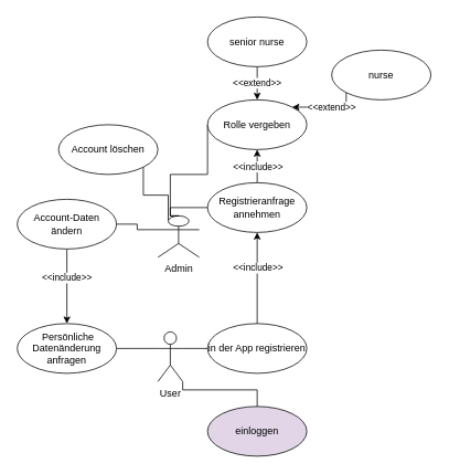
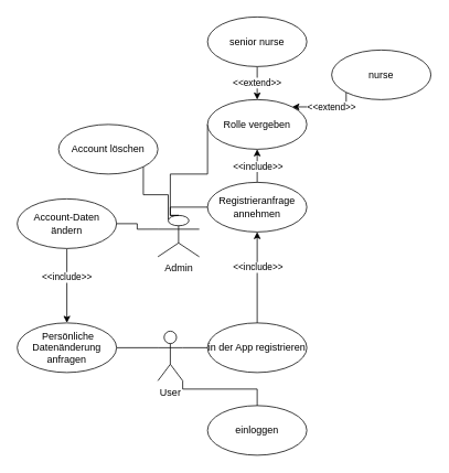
- <mxCell id="24" value="einloggen" style="ellipse;whiteSpace=wrap;html=1;fillColor=#e1d5e7;" vertex="1" parent="1"><mxGeometry x="250" y="490" width="120" height="60" as="geometry" /></mxCell>
+ <mxCell id="24" value="einloggen" style="ellipse;whiteSpace=wrap;html=1;" vertex="1" parent="1"><mxGeometry x="250" y="490" width="120" height="60" as="geometry" /></mxCell>
